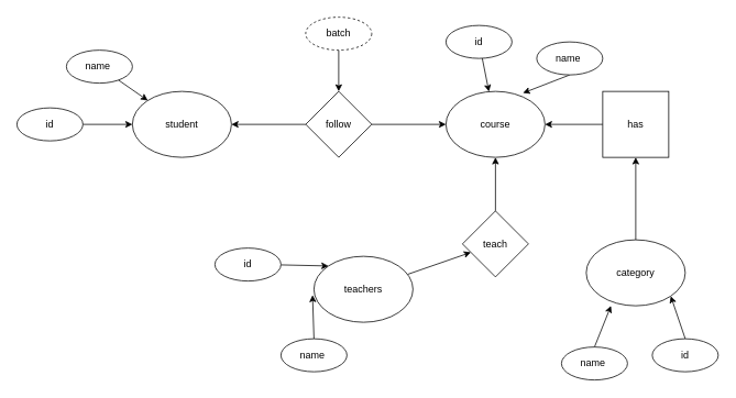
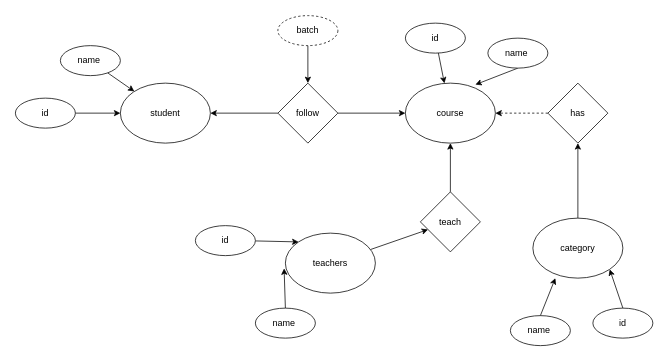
- <mxCell id="11" value="" style="edgeStyle=none;html=1;" edge="1" parent="1" source="12" target="3"><mxGeometry relative="1" as="geometry" /></mxCell>
+ <mxCell id="11" value="" style="edgeStyle=none;html=1;dashed=1;" edge="1" parent="1" source="12" target="3"><mxGeometry relative="1" as="geometry" /></mxCell>
- <mxCell id="12" value="has" style="whiteSpace=wrap;html=1;rounded=0;" vertex="1" parent="1"><mxGeometry x="730" y="110" width="80" height="80" as="geometry" /></mxCell>
+ <mxCell id="12" value="has" style="rhombus;whiteSpace=wrap;html=1;" vertex="1" parent="1"><mxGeometry x="730" y="110" width="80" height="80" as="geometry" /></mxCell>
